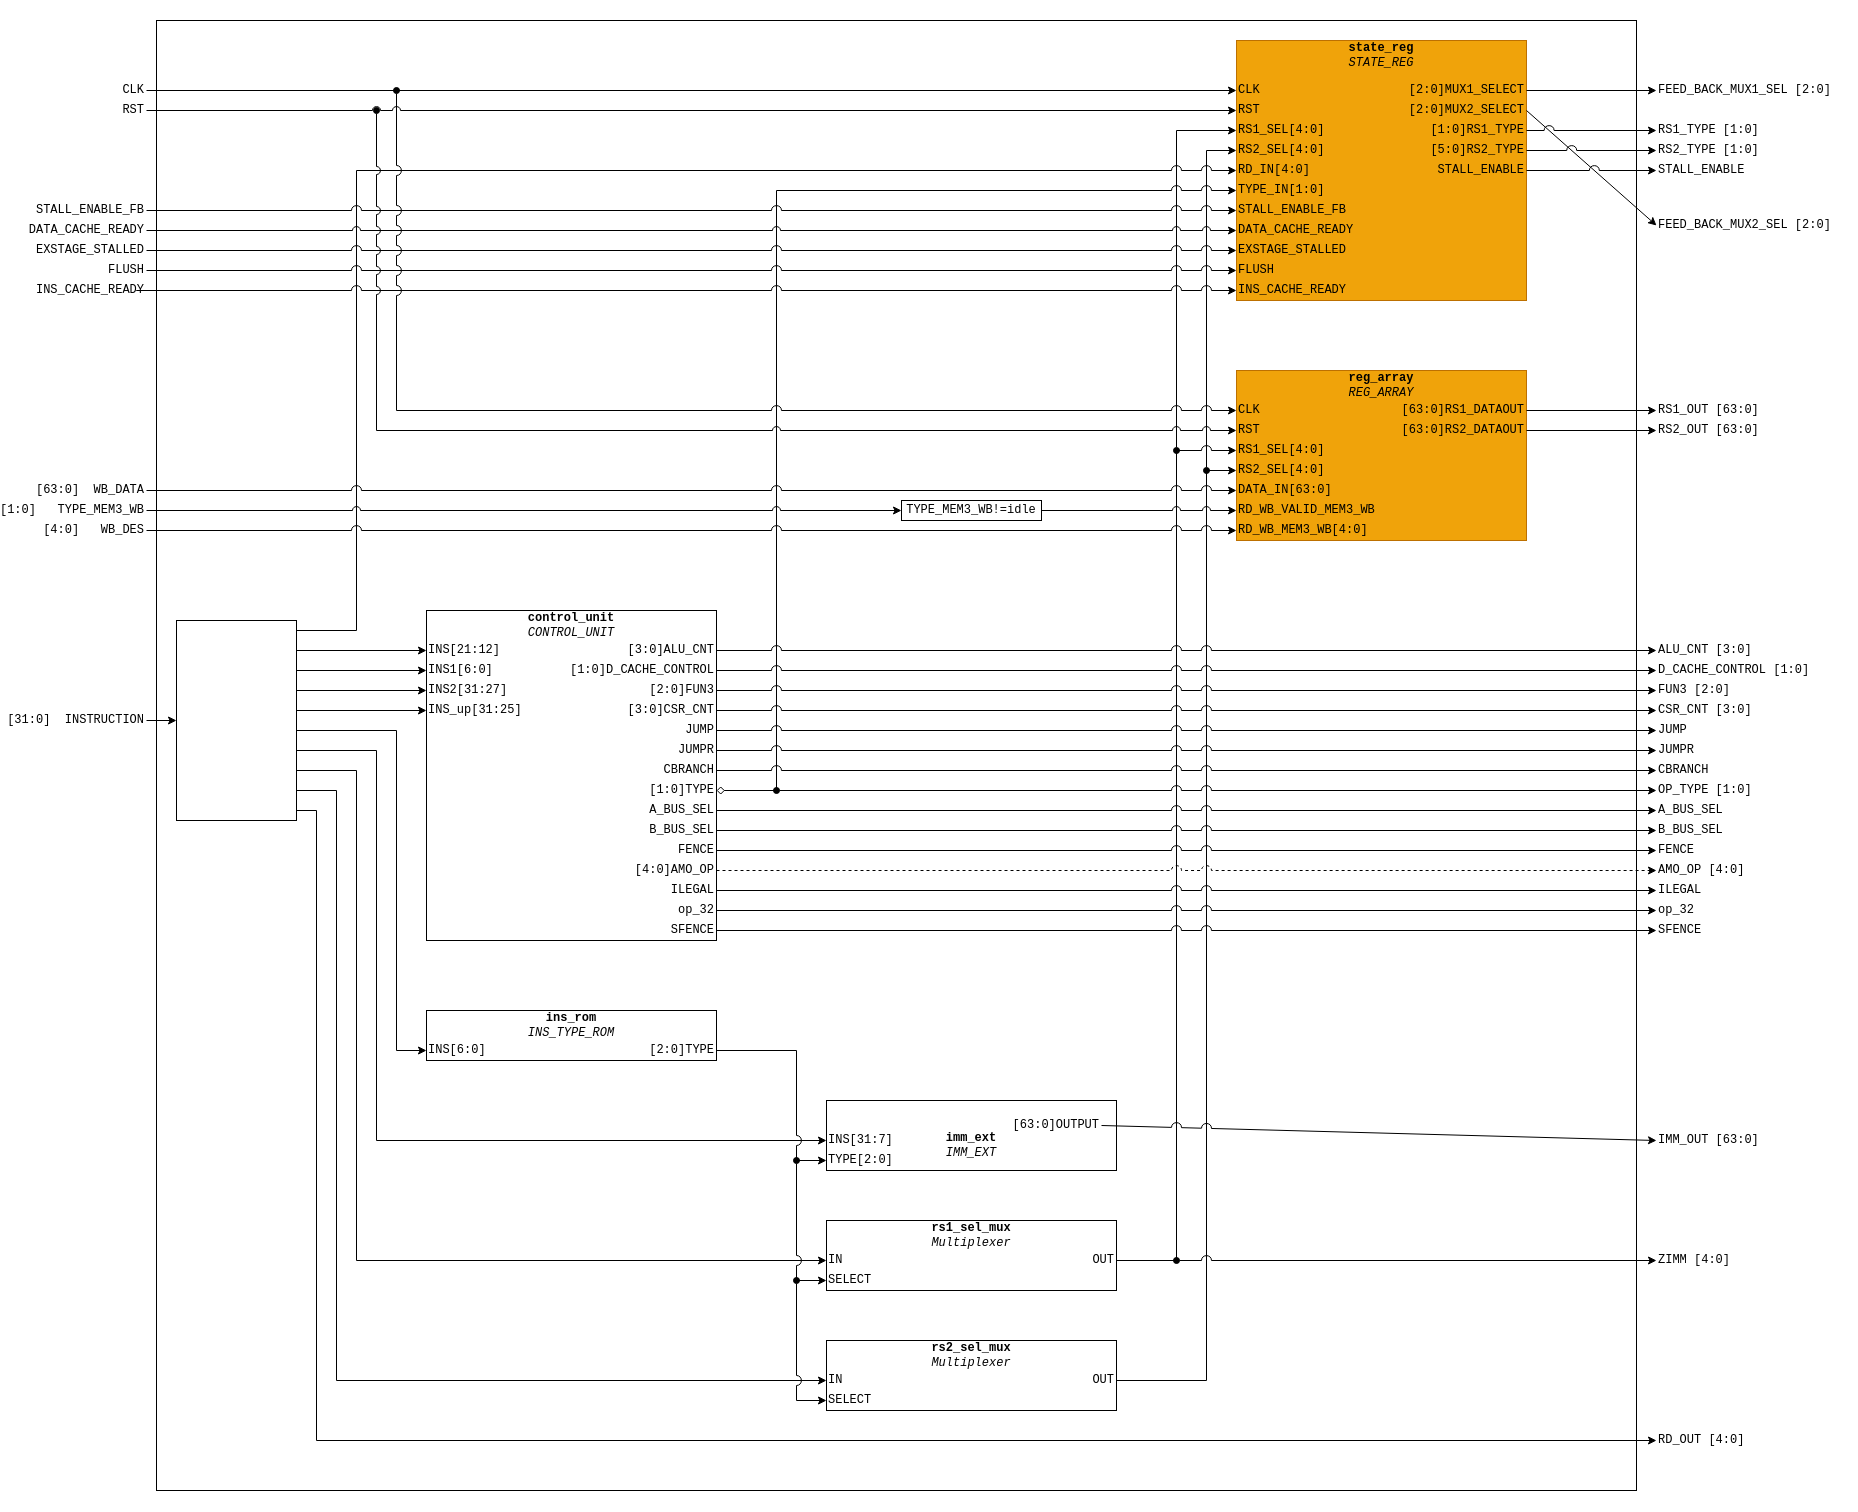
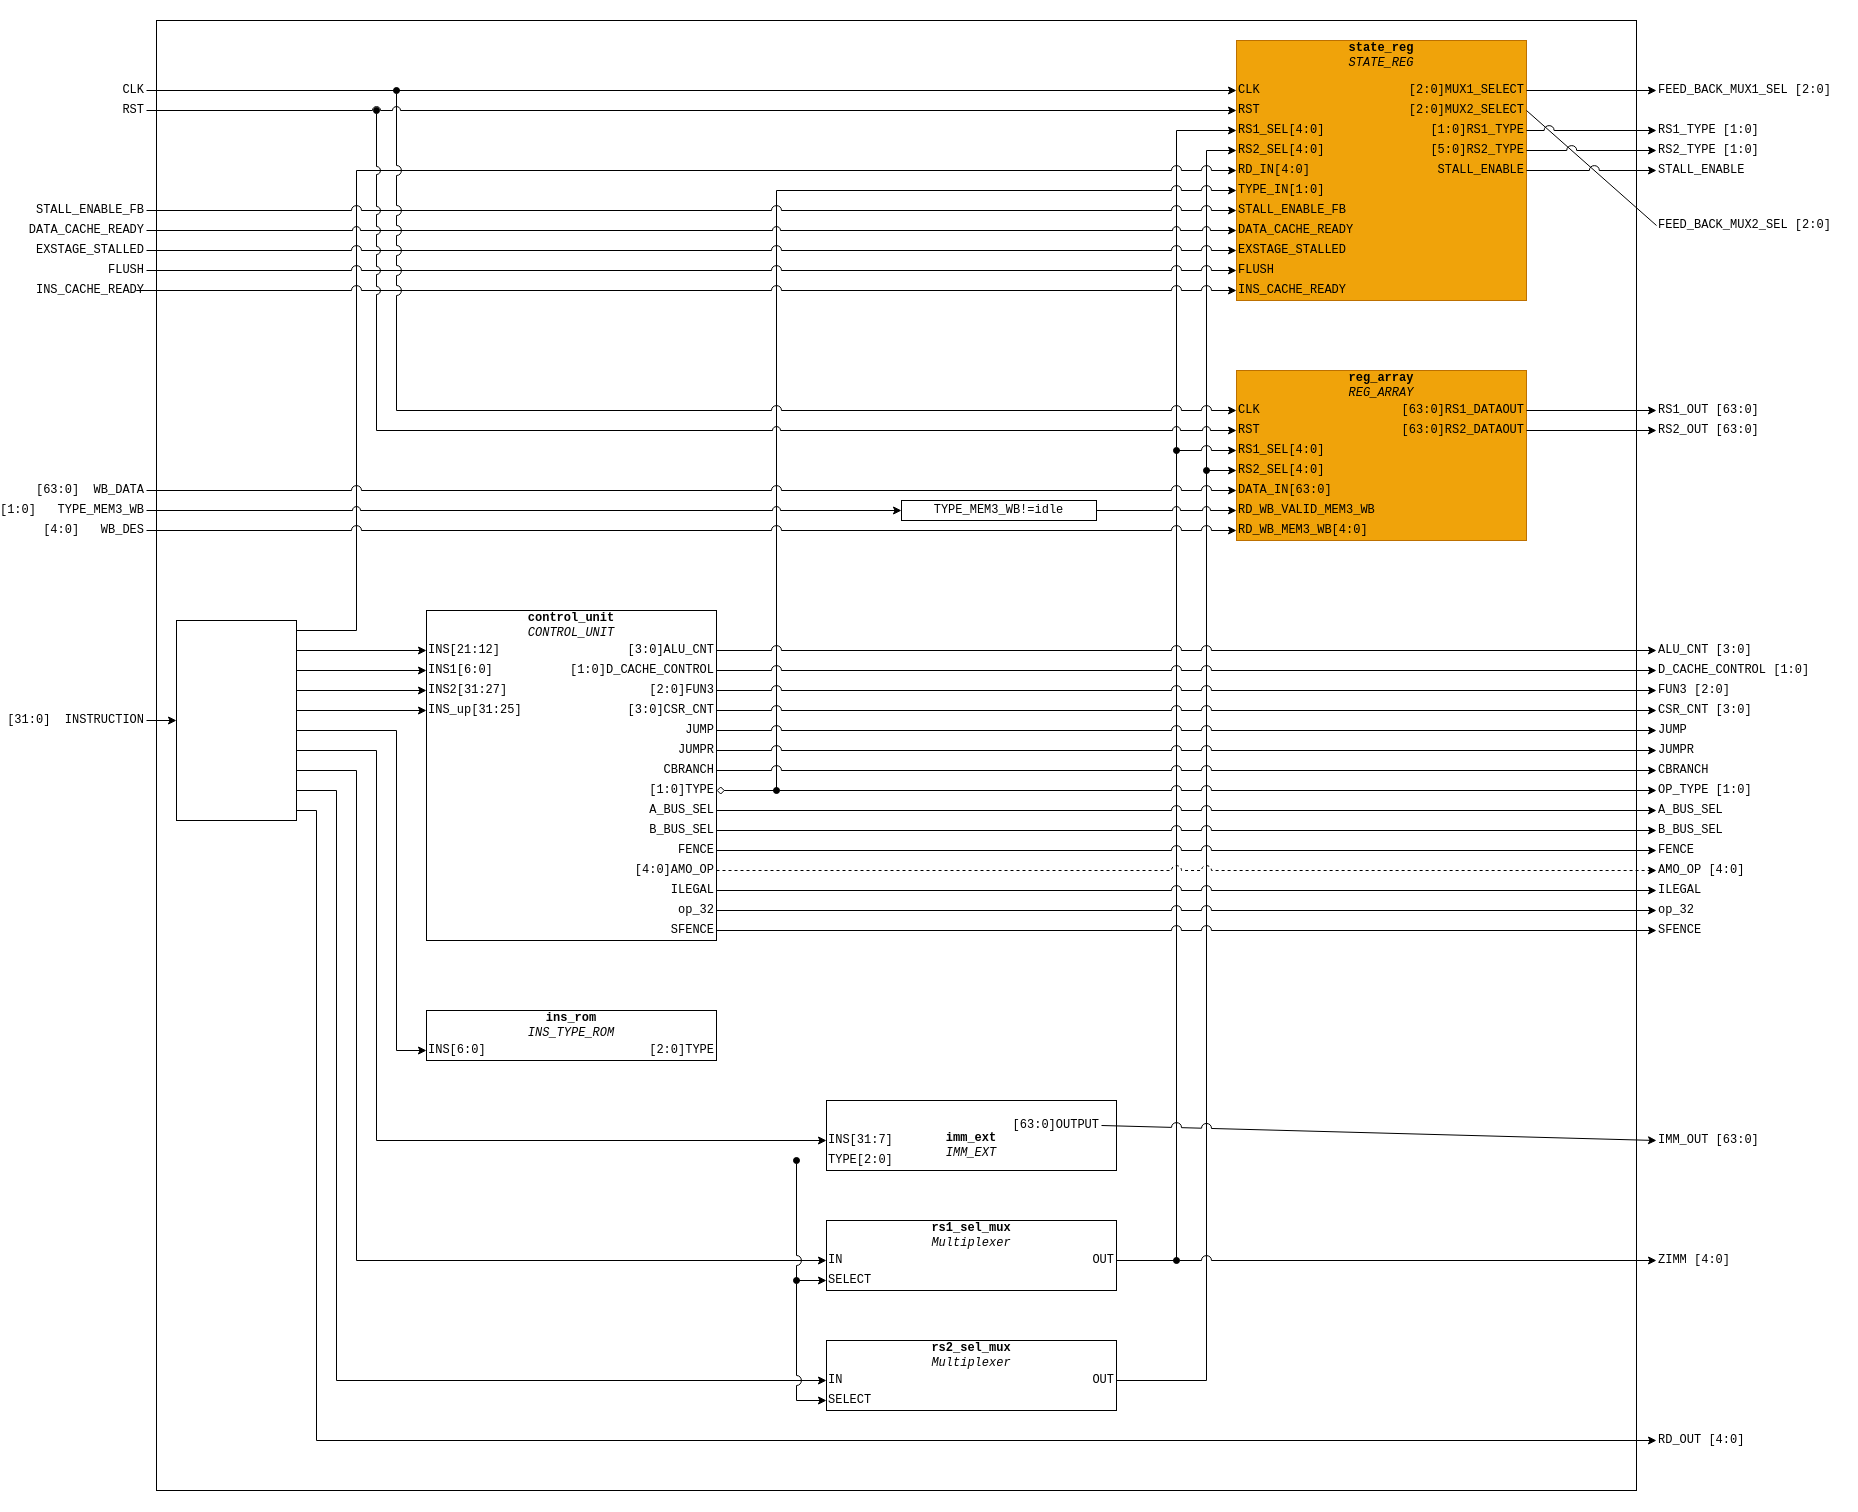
- <mxCell id="30" style="edgeStyle=none;html=1;exitX=1;exitY=0.5;exitDx=0;exitDy=0;entryX=0;entryY=0.5;entryDx=0;entryDy=0;" parent="1" source="31" target="148" edge="1"><mxGeometry relative="1" as="geometry" /></mxCell>
+ <mxCell id="30" style="edgeStyle=none;html=1;exitX=1;exitY=0.5;exitDx=0;exitDy=0;entryX=0;entryY=0.5;entryDx=0;entryDy=0;endArrow=none;" parent="1" source="31" target="148" edge="1"><mxGeometry relative="1" as="geometry" /></mxCell>
- <mxCell id="128" value="TYPE_MEM3_WB!=idle" style="text;html=1;align=center;verticalAlign=middle;whiteSpace=wrap;rounded=0;fontFamily=Courier New;fillColor=default;strokeColor=default;" parent="1" vertex="1"><mxGeometry x="835" y="500" width="140" height="20" as="geometry" /></mxCell>
+ <mxCell id="128" value="TYPE_MEM3_WB!=idle" style="text;html=1;align=center;verticalAlign=middle;whiteSpace=wrap;rounded=0;fontFamily=Courier New;fillColor=default;strokeColor=default;" parent="1" vertex="1"><mxGeometry x="835" y="500" width="195" height="20" as="geometry" /></mxCell>
- <mxCell id="106" style="edgeStyle=none;rounded=0;jumpStyle=arc;jumpSize=10;html=1;exitX=0;exitY=0.5;exitDx=0;exitDy=0;entryX=1;entryY=0.5;entryDx=0;entryDy=0;startArrow=classic;startFill=1;endArrow=none;endFill=0;" parent="1" source="107" target="98" edge="1"><mxGeometry relative="1" as="geometry"><Array as="points"><mxPoint x="730" y="1160" /><mxPoint x="730" y="1050" /></Array></mxGeometry></mxCell>
